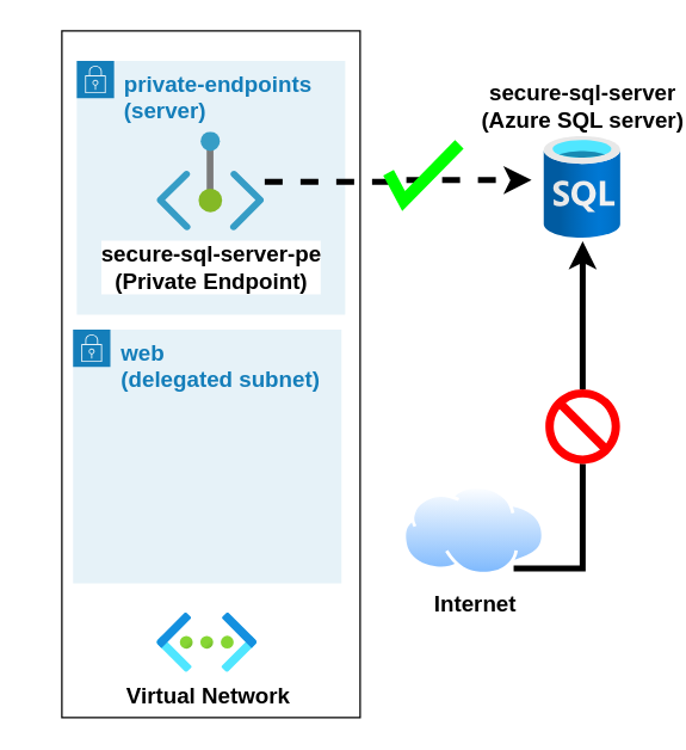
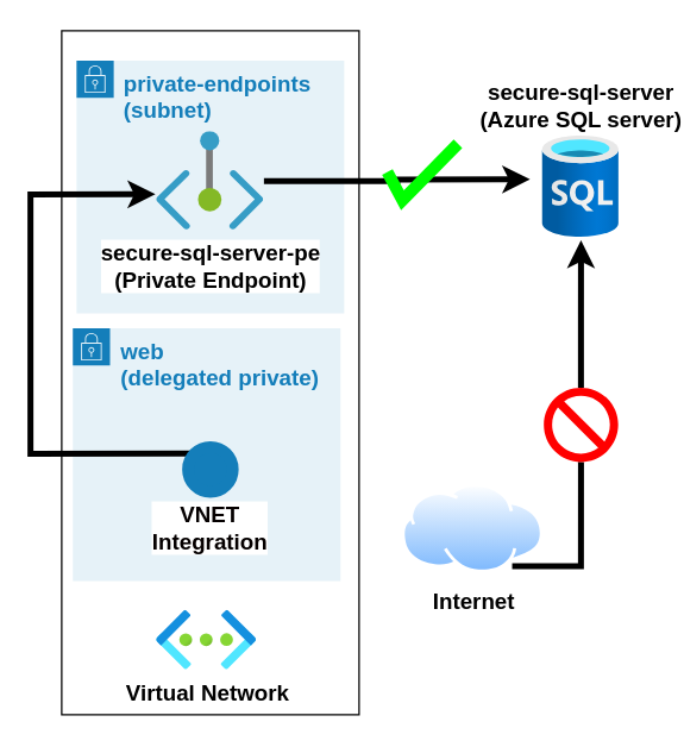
- <mxCell id="4" value="private-endpoints&lt;br&gt;(server)" style="points=[[0,0],[0.25,0],[0.5,0],[0.75,0],[1,0],[1,0.25],[1,0.5],[1,0.75],[1,1],[0.75,1],[0.5,1],[0.25,1],[0,1],[0,0.75],[0,0.5],[0,0.25]];outlineConnect=0;gradientColor=none;html=1;whiteSpace=wrap;fontSize=15;fontStyle=1;shape=mxgraph.aws4.group;grIcon=mxgraph.aws4.group_security_group;grStroke=0;strokeColor=#147EBA;fillColor=#E6F2F8;verticalAlign=top;align=left;spacingLeft=30;fontColor=#147EBA;dashed=0;" parent="1" vertex="1"><mxGeometry x="51" y="40" width="180" height="170" as="geometry" /></mxCell>
+ <mxCell id="4" value="private-endpoints&lt;br&gt;(subnet)" style="points=[[0,0],[0.25,0],[0.5,0],[0.75,0],[1,0],[1,0.25],[1,0.5],[1,0.75],[1,1],[0.75,1],[0.5,1],[0.25,1],[0,1],[0,0.75],[0,0.5],[0,0.25]];outlineConnect=0;gradientColor=none;html=1;whiteSpace=wrap;fontSize=15;fontStyle=1;shape=mxgraph.aws4.group;grIcon=mxgraph.aws4.group_security_group;grStroke=0;strokeColor=#147EBA;fillColor=#E6F2F8;verticalAlign=top;align=left;spacingLeft=30;fontColor=#147EBA;dashed=0;" parent="1" vertex="1"><mxGeometry x="51" y="40" width="180" height="170" as="geometry" /></mxCell>
- <mxCell id="7" style="edgeStyle=orthogonalEdgeStyle;rounded=0;orthogonalLoop=1;jettySize=auto;html=1;fontSize=15;strokeWidth=4;entryX=-0.004;entryY=0.426;entryDx=0;entryDy=0;entryPerimeter=0;dashed=1;" parent="1" source="8" target="5" edge="1"><mxGeometry relative="1" as="geometry"><mxPoint x="350.24" y="121" as="targetPoint" /></mxGeometry></mxCell>
+ <mxCell id="7" style="edgeStyle=orthogonalEdgeStyle;rounded=0;orthogonalLoop=1;jettySize=auto;html=1;fontSize=15;strokeWidth=4;entryX=-0.004;entryY=0.426;entryDx=0;entryDy=0;entryPerimeter=0;" parent="1" source="8" target="5" edge="1"><mxGeometry relative="1" as="geometry"><mxPoint x="350.24" y="121" as="targetPoint" /></mxGeometry></mxCell>
+ <mxCell id="14" style="edgeStyle=orthogonalEdgeStyle;rounded=0;orthogonalLoop=1;jettySize=auto;html=1;entryX=-0.014;entryY=0.636;entryDx=0;entryDy=0;entryPerimeter=0;fontSize=15;fontColor=#FF0000;strokeWidth=4;exitX=0;exitY=0;exitDx=0;exitDy=0;" parent="1" source="15" target="8" edge="1"><mxGeometry relative="1" as="geometry"><Array as="points"><mxPoint x="20" y="304" /><mxPoint x="20" y="130" /></Array></mxGeometry></mxCell>
- <mxCell id="2" value="web &lt;br&gt;(delegated subnet)" style="points=[[0,0],[0.25,0],[0.5,0],[0.75,0],[1,0],[1,0.25],[1,0.5],[1,0.75],[1,1],[0.75,1],[0.5,1],[0.25,1],[0,1],[0,0.75],[0,0.5],[0,0.25]];outlineConnect=0;gradientColor=none;html=1;whiteSpace=wrap;fontSize=15;fontStyle=1;shape=mxgraph.aws4.group;grIcon=mxgraph.aws4.group_security_group;grStroke=0;strokeColor=#147EBA;fillColor=#E6F2F8;verticalAlign=top;align=left;spacingLeft=30;fontColor=#147EBA;dashed=0;" parent="1" vertex="1"><mxGeometry x="48.5" y="220" width="180" height="170" as="geometry" /></mxCell>
+ <mxCell id="2" value="web &lt;br&gt;(delegated private)" style="points=[[0,0],[0.25,0],[0.5,0],[0.75,0],[1,0],[1,0.25],[1,0.5],[1,0.75],[1,1],[0.75,1],[0.5,1],[0.25,1],[0,1],[0,0.75],[0,0.5],[0,0.25]];outlineConnect=0;gradientColor=none;html=1;whiteSpace=wrap;fontSize=15;fontStyle=1;shape=mxgraph.aws4.group;grIcon=mxgraph.aws4.group_security_group;grStroke=0;strokeColor=#147EBA;fillColor=#E6F2F8;verticalAlign=top;align=left;spacingLeft=30;fontColor=#147EBA;dashed=0;" parent="1" vertex="1"><mxGeometry x="48.5" y="220" width="180" height="170" as="geometry" /></mxCell>
+ <mxCell id="15" value="VNET Integration" style="ellipse;whiteSpace=wrap;html=1;aspect=fixed;fontSize=15;strokeWidth=8;strokeColor=#147EBA;fillColor=#147EBA;labelPosition=center;verticalLabelPosition=bottom;align=center;verticalAlign=top;fontStyle=1;fontColor=#050000;labelBackgroundColor=#ffffff;" parent="1" vertex="1"><mxGeometry x="126" y="300" width="30" height="30" as="geometry" /></mxCell>
